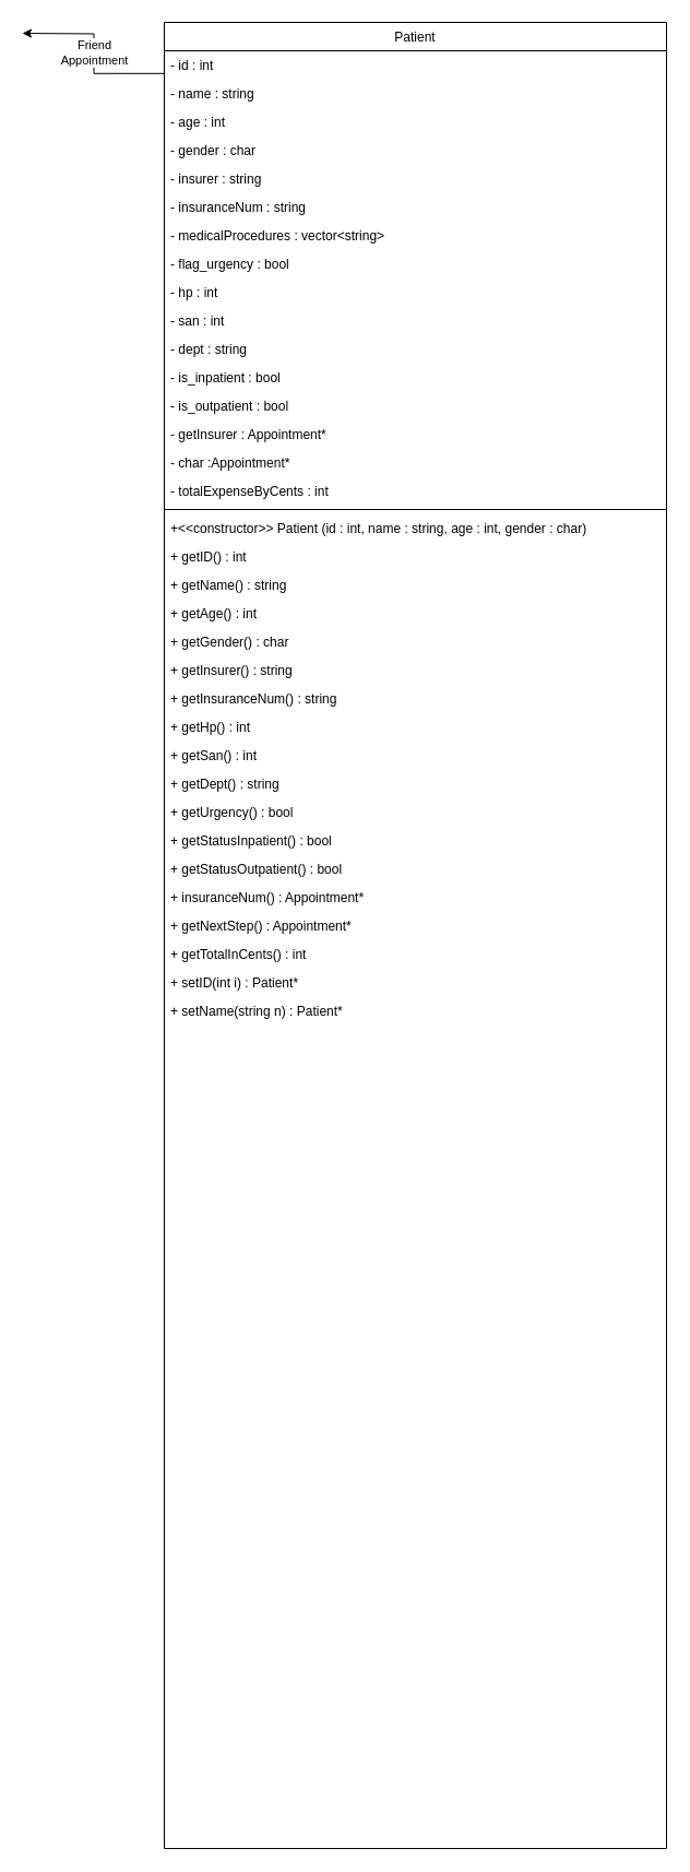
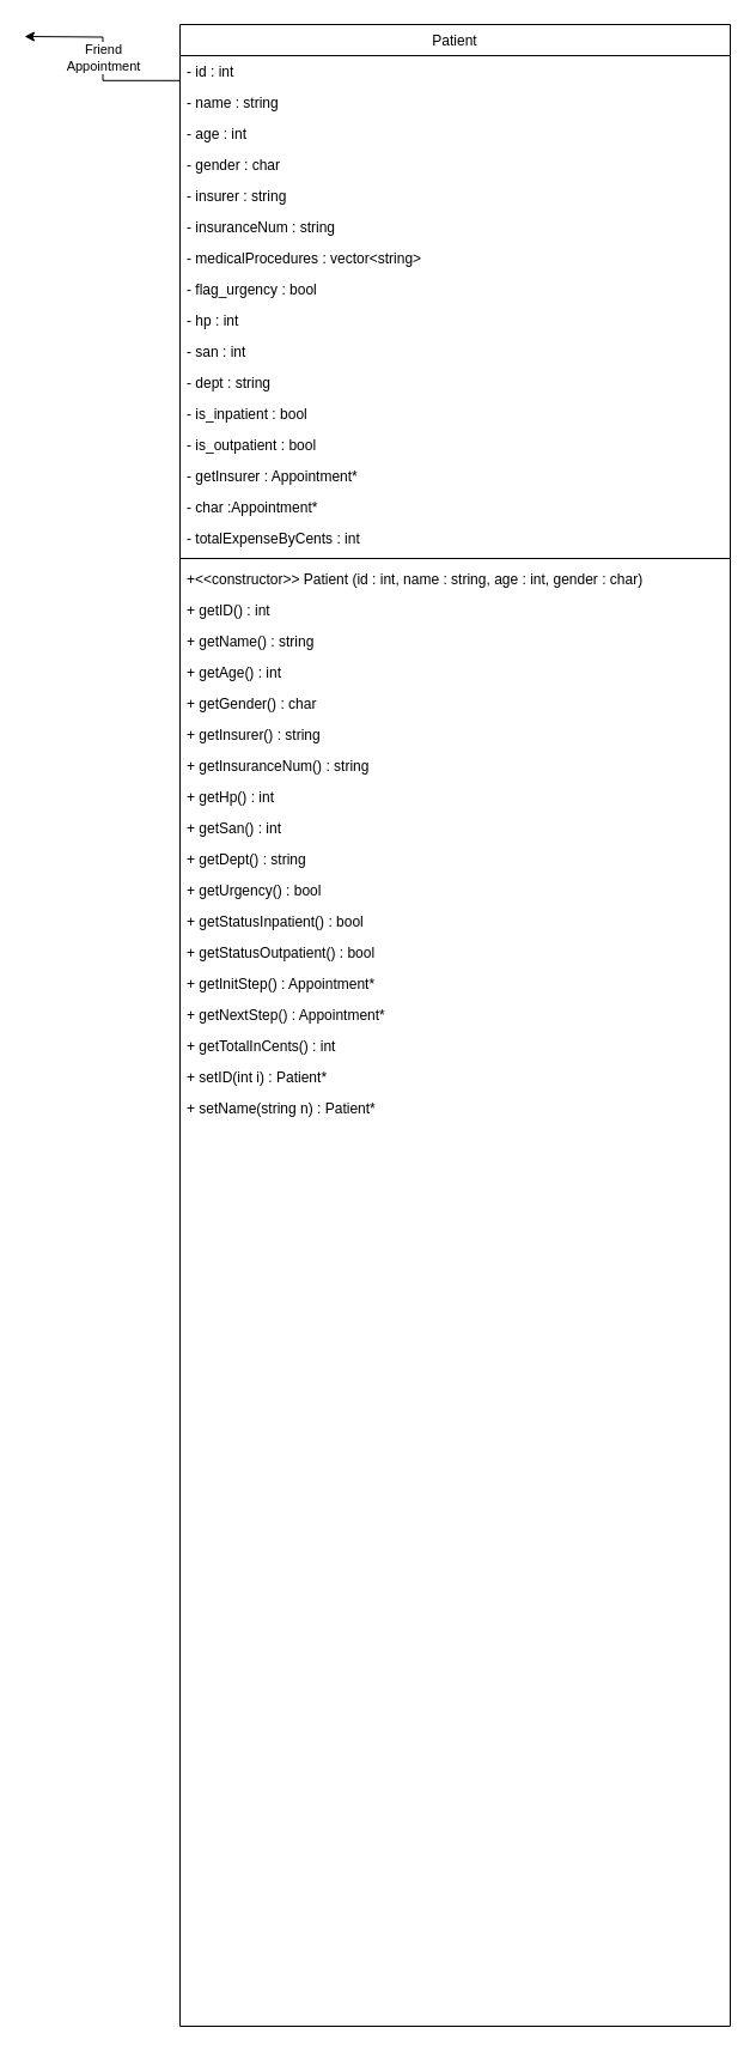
- <mxCell id="34" value="+ insuranceNum() : Appointment*" style="text;align=left;verticalAlign=top;spacingLeft=4;spacingRight=4;overflow=hidden;rotatable=0;points=[[0,0.5],[1,0.5]];portConstraint=eastwest;" vertex="1" parent="3"><mxGeometry y="788" width="460" height="26" as="geometry" /></mxCell>
+ <mxCell id="34" value="+ getInitStep() : Appointment*" style="text;align=left;verticalAlign=top;spacingLeft=4;spacingRight=4;overflow=hidden;rotatable=0;points=[[0,0.5],[1,0.5]];portConstraint=eastwest;" vertex="1" parent="3"><mxGeometry y="788" width="460" height="26" as="geometry" /></mxCell>
